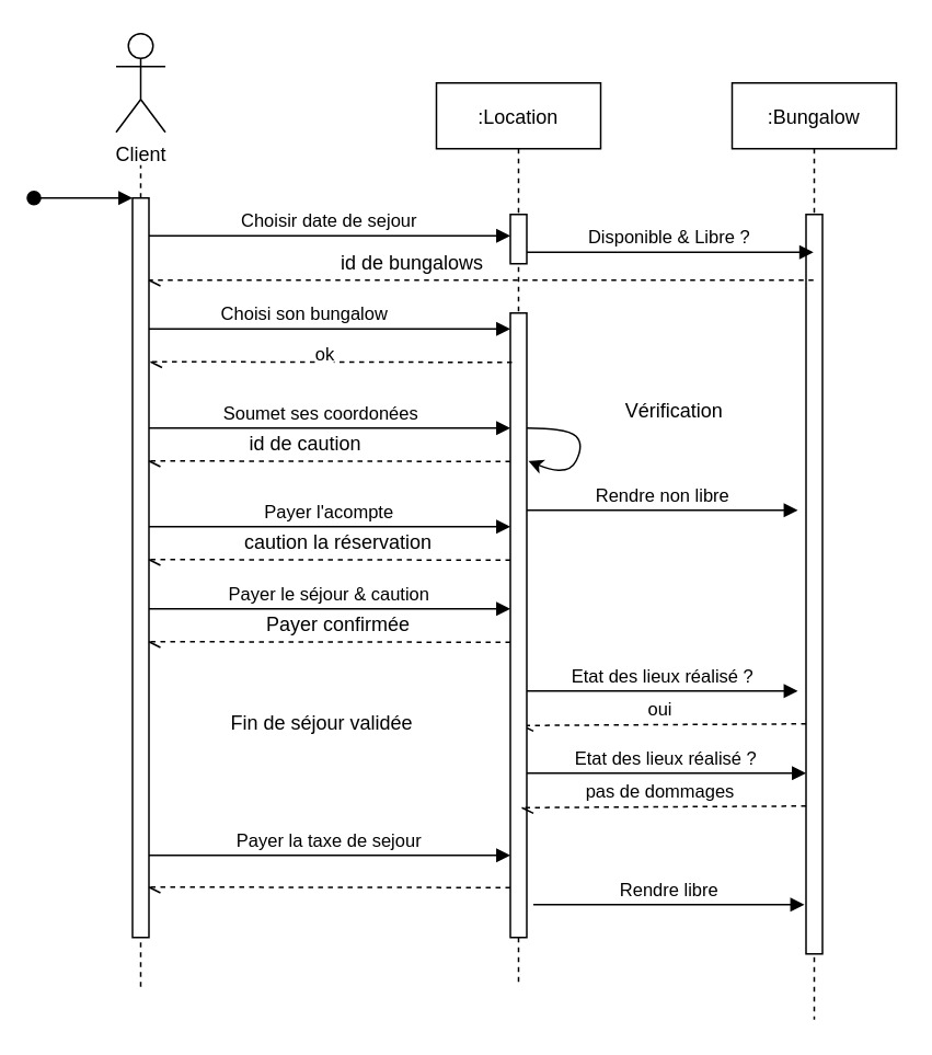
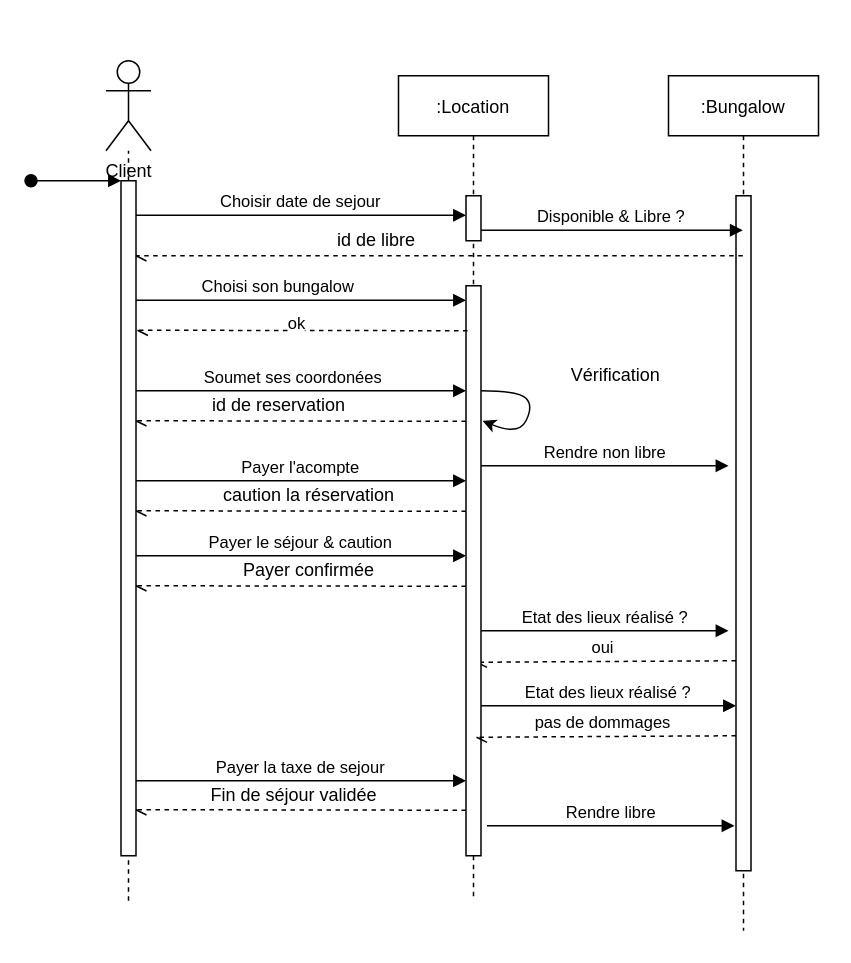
- <mxCell id="11" value="Client" style="shape=umlActor;verticalLabelPosition=bottom;verticalAlign=top;html=1;outlineConnect=0;" parent="1" vertex="1"><mxGeometry x="70" y="20" width="30" height="60" as="geometry" /></mxCell>
+ <mxCell id="11" value="Client" style="shape=umlActor;verticalLabelPosition=bottom;verticalAlign=top;html=1;outlineConnect=0;" parent="1" vertex="1"><mxGeometry x="70" y="40" width="30" height="60" as="geometry" /></mxCell>
- <mxCell id="22" value="id de bungalows" style="text;html=1;align=center;verticalAlign=middle;resizable=0;points=[];autosize=1;strokeColor=none;fillColor=none;" parent="1" vertex="1"><mxGeometry x="200" y="150" width="100" height="20" as="geometry" /></mxCell>
+ <mxCell id="22" value="id de libre" style="text;html=1;align=center;verticalAlign=middle;resizable=0;points=[];autosize=1;strokeColor=none;fillColor=none;" parent="1" vertex="1"><mxGeometry x="200" y="150" width="100" height="20" as="geometry" /></mxCell>
- <mxCell id="26" value="id de caution" style="text;html=1;align=center;verticalAlign=middle;resizable=0;points=[];autosize=1;strokeColor=none;fillColor=none;" parent="1" vertex="1"><mxGeometry x="135" y="260" width="100" height="20" as="geometry" /></mxCell>
+ <mxCell id="26" value="id de reservation" style="text;html=1;align=center;verticalAlign=middle;resizable=0;points=[];autosize=1;strokeColor=none;fillColor=none;" parent="1" vertex="1"><mxGeometry x="135" y="260" width="100" height="20" as="geometry" /></mxCell>
- <mxCell id="37" value="Fin de séjour validée" style="text;html=1;align=center;verticalAlign=middle;resizable=0;points=[];autosize=1;strokeColor=none;fillColor=none;" parent="1" vertex="1"><mxGeometry x="135" y="430" width="120" height="20" as="geometry" /></mxCell>
+ <mxCell id="37" value="Fin de séjour validée" style="text;html=1;align=center;verticalAlign=middle;resizable=0;points=[];autosize=1;strokeColor=none;fillColor=none;" parent="1" vertex="1"><mxGeometry x="135" y="520" width="120" height="20" as="geometry" /></mxCell>
